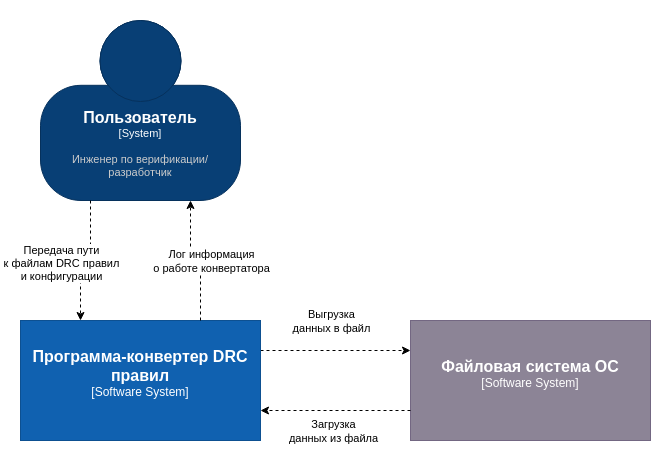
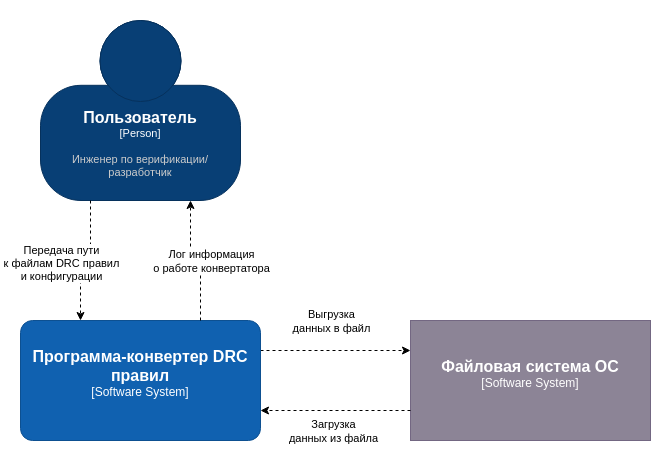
- <mxCell id="2" value="&lt;font style=&quot;font-size: 16px&quot;&gt;&lt;b&gt;Пользователь&lt;/b&gt;&lt;/font&gt;&lt;div&gt;[System]&lt;/div&gt;&lt;br&gt;&lt;div&gt;&lt;font style=&quot;font-size: 11px&quot;&gt;&lt;font color=&quot;#cccccc&quot;&gt;Инженер по верификации/разработчик&lt;/font&gt;&lt;/div&gt;" style="html=1;fontSize=11;dashed=0;whiteSpace=wrap;fillColor=#083F75;strokeColor=#06315C;fontColor=#ffffff;shape=mxgraph.c4.person2;align=center;metaEdit=1;points=[[0.5,0,0],[1,0.5,0],[1,0.75,0],[0.75,1,0],[0.5,1,0],[0.25,1,0],[0,0.75,0],[0,0.5,0]];resizable=0;" parent="1" vertex="1"><mxGeometry x="40" y="20" width="200" height="180" as="geometry" /></mxCell>
+ <mxCell id="2" value="&lt;font style=&quot;font-size: 16px&quot;&gt;&lt;b&gt;Пользователь&lt;/b&gt;&lt;/font&gt;&lt;div&gt;[Person]&lt;/div&gt;&lt;br&gt;&lt;div&gt;&lt;font style=&quot;font-size: 11px&quot;&gt;&lt;font color=&quot;#cccccc&quot;&gt;Инженер по верификации/разработчик&lt;/font&gt;&lt;/div&gt;" style="html=1;fontSize=11;dashed=0;whiteSpace=wrap;fillColor=#083F75;strokeColor=#06315C;fontColor=#ffffff;shape=mxgraph.c4.person2;align=center;metaEdit=1;points=[[0.5,0,0],[1,0.5,0],[1,0.75,0],[0.75,1,0],[0.5,1,0],[0.25,1,0],[0,0.75,0],[0,0.5,0]];resizable=0;" parent="1" vertex="1"><mxGeometry x="40" y="20" width="200" height="180" as="geometry" /></mxCell>
- <mxCell id="5" value="&lt;font style=&quot;font-size: 16px&quot;&gt;&lt;b&gt;Программа-конвертер DRC правил&lt;/b&gt;&lt;/font&gt;&lt;div&gt;[Software System]&lt;/div&gt;&lt;br&gt;&lt;div&gt;&lt;font style=&quot;font-size: 11px&quot;&gt;&lt;font color=&quot;#cccccc&quot;&gt;&lt;/font&gt;&lt;/div&gt;" style="whiteSpace=wrap;html=1;labelBackgroundColor=none;fillColor=#1061B0;fontColor=#ffffff;align=center;arcSize=10;strokeColor=#0D5091;metaEdit=1;resizable=0;points=[[0.25,0,0],[0.5,0,0],[0.75,0,0],[1,0.25,0],[1,0.5,0],[1,0.75,0],[0.75,1,0],[0.5,1,0],[0.25,1,0],[0,0.75,0],[0,0.5,0],[0,0.25,0]];rounded=0;" parent="1" vertex="1"><mxGeometry x="20" y="320" width="240" height="120" as="geometry" /></mxCell>
+ <mxCell id="5" value="&lt;font style=&quot;font-size: 16px&quot;&gt;&lt;b&gt;Программа-конвертер DRC правил&lt;/b&gt;&lt;/font&gt;&lt;div&gt;[Software System]&lt;/div&gt;&lt;br&gt;&lt;div&gt;&lt;font style=&quot;font-size: 11px&quot;&gt;&lt;font color=&quot;#cccccc&quot;&gt;&lt;/font&gt;&lt;/div&gt;" style="rounded=1;whiteSpace=wrap;html=1;labelBackgroundColor=none;fillColor=#1061B0;fontColor=#ffffff;align=center;arcSize=10;strokeColor=#0D5091;metaEdit=1;resizable=0;points=[[0.25,0,0],[0.5,0,0],[0.75,0,0],[1,0.25,0],[1,0.5,0],[1,0.75,0],[0.75,1,0],[0.5,1,0],[0.25,1,0],[0,0.75,0],[0,0.5,0],[0,0.25,0]];" parent="1" vertex="1"><mxGeometry x="20" y="320" width="240" height="120" as="geometry" /></mxCell>
